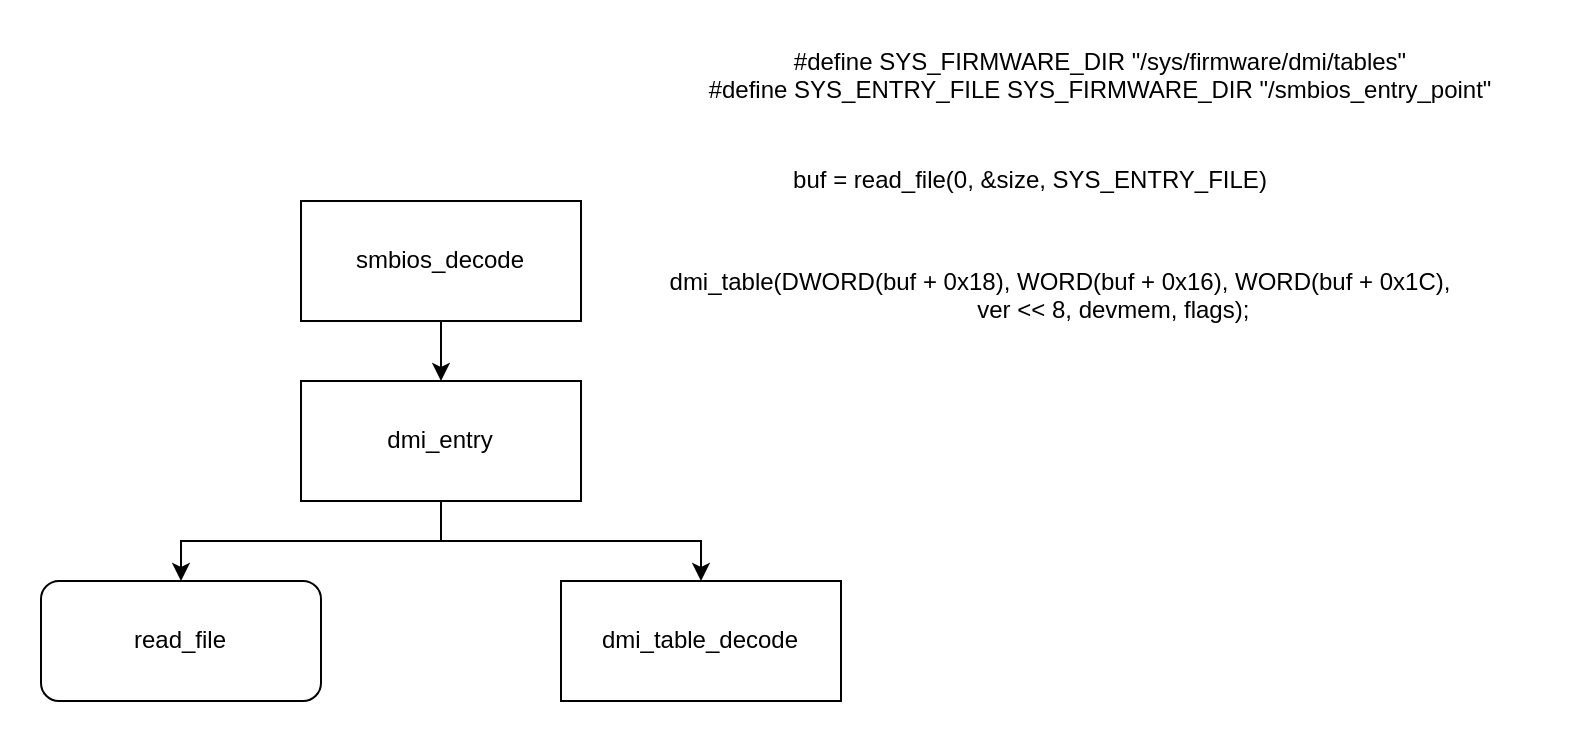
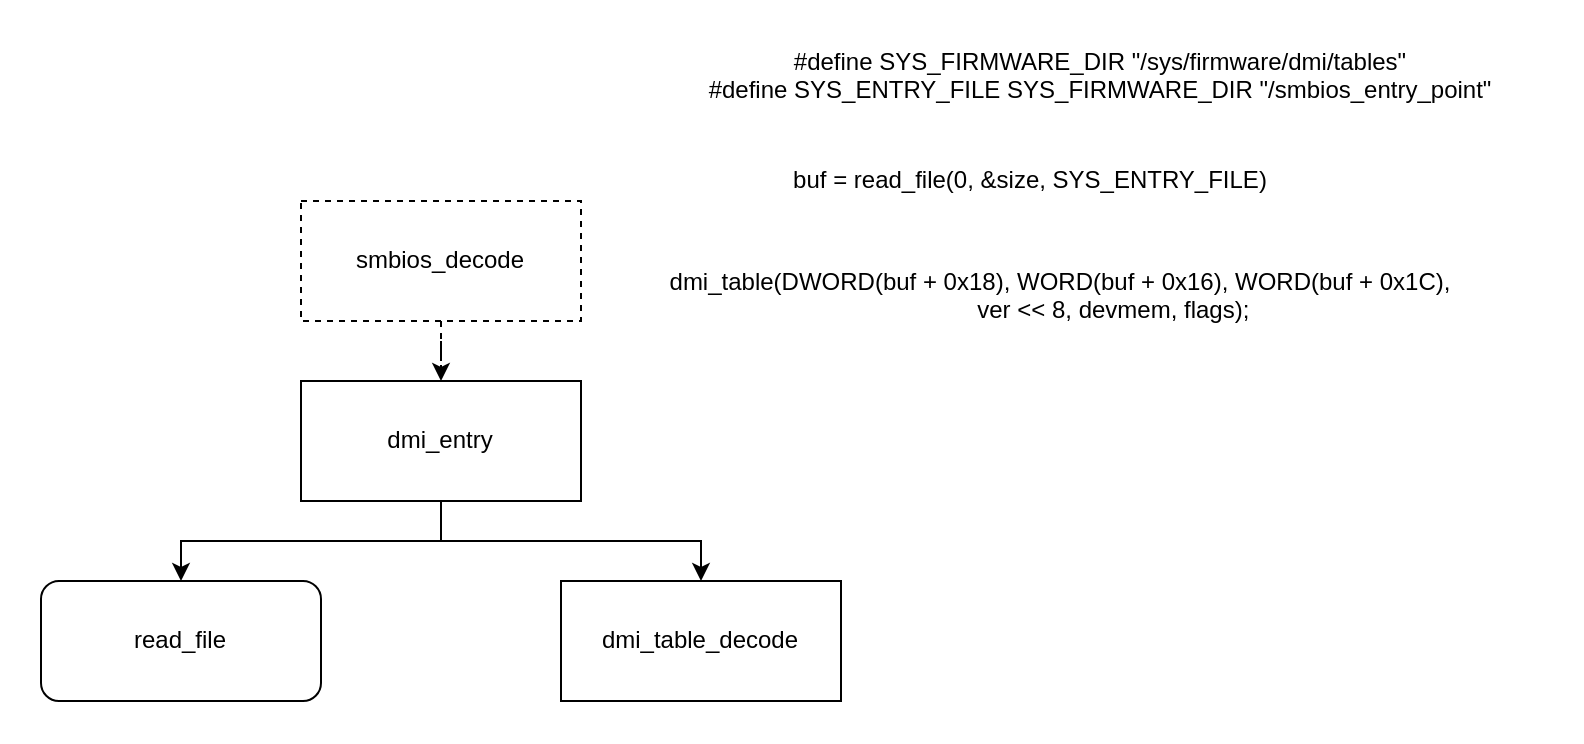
- <mxCell id="3" value="smbios_decode" style="rounded=0;whiteSpace=wrap;html=1;" parent="1" vertex="1"><mxGeometry x="150" y="100" width="140" height="60" as="geometry" /></mxCell>
+ <mxCell id="3" value="smbios_decode" style="rounded=0;whiteSpace=wrap;html=1;dashed=1;" parent="1" vertex="1"><mxGeometry x="150" y="100" width="140" height="60" as="geometry" /></mxCell>
- <mxCell id="2" style="edgeStyle=orthogonalEdgeStyle;rounded=0;orthogonalLoop=1;jettySize=auto;html=1;" parent="1" source="3" target="6" edge="1"><mxGeometry relative="1" as="geometry" /></mxCell>
+ <mxCell id="2" style="edgeStyle=orthogonalEdgeStyle;rounded=0;orthogonalLoop=1;jettySize=auto;html=1;dashed=1;" parent="1" source="3" target="6" edge="1"><mxGeometry relative="1" as="geometry" /></mxCell>
